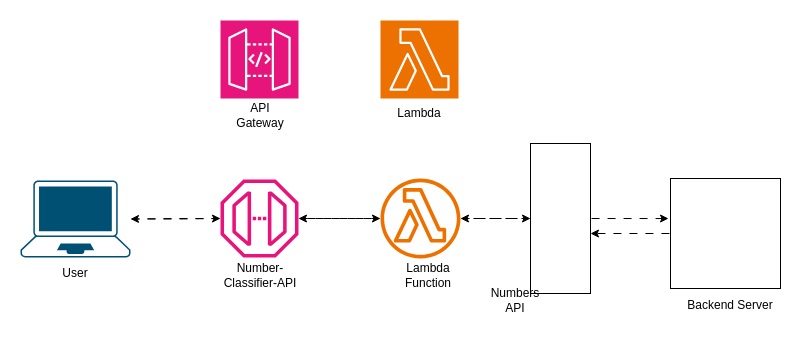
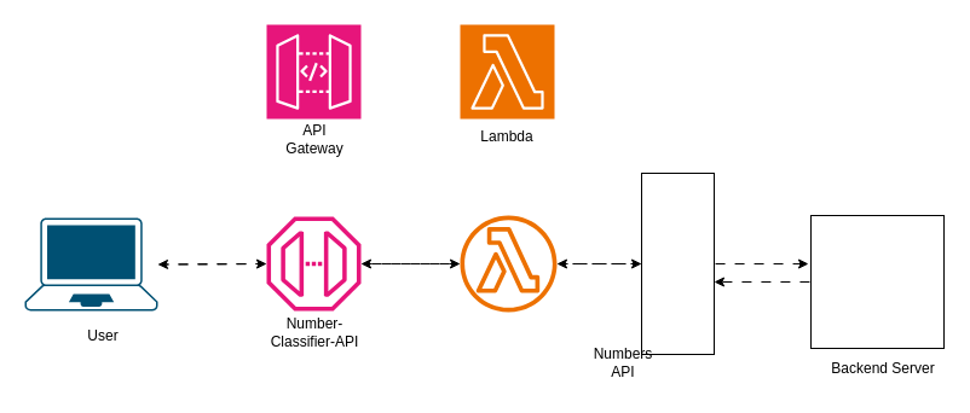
- <mxCell id="17" value="User" style="text;strokeColor=none;align=center;fillColor=none;html=1;verticalAlign=middle;whiteSpace=wrap;rounded=0;" vertex="1" parent="1"><mxGeometry x="45" y="258" width="60" height="30" as="geometry" /></mxCell>
+ <mxCell id="17" value="User" style="text;strokeColor=none;align=center;fillColor=none;html=1;verticalAlign=middle;whiteSpace=wrap;rounded=0;" vertex="1" parent="1"><mxGeometry x="55" y="263" width="60" height="30" as="geometry" /></mxCell>
- <mxCell id="20" value="Lambda Function" style="text;strokeColor=none;align=center;fillColor=none;html=1;verticalAlign=middle;whiteSpace=wrap;rounded=0;" vertex="1" parent="1"><mxGeometry x="398" y="260" width="60" height="30" as="geometry" /></mxCell>
